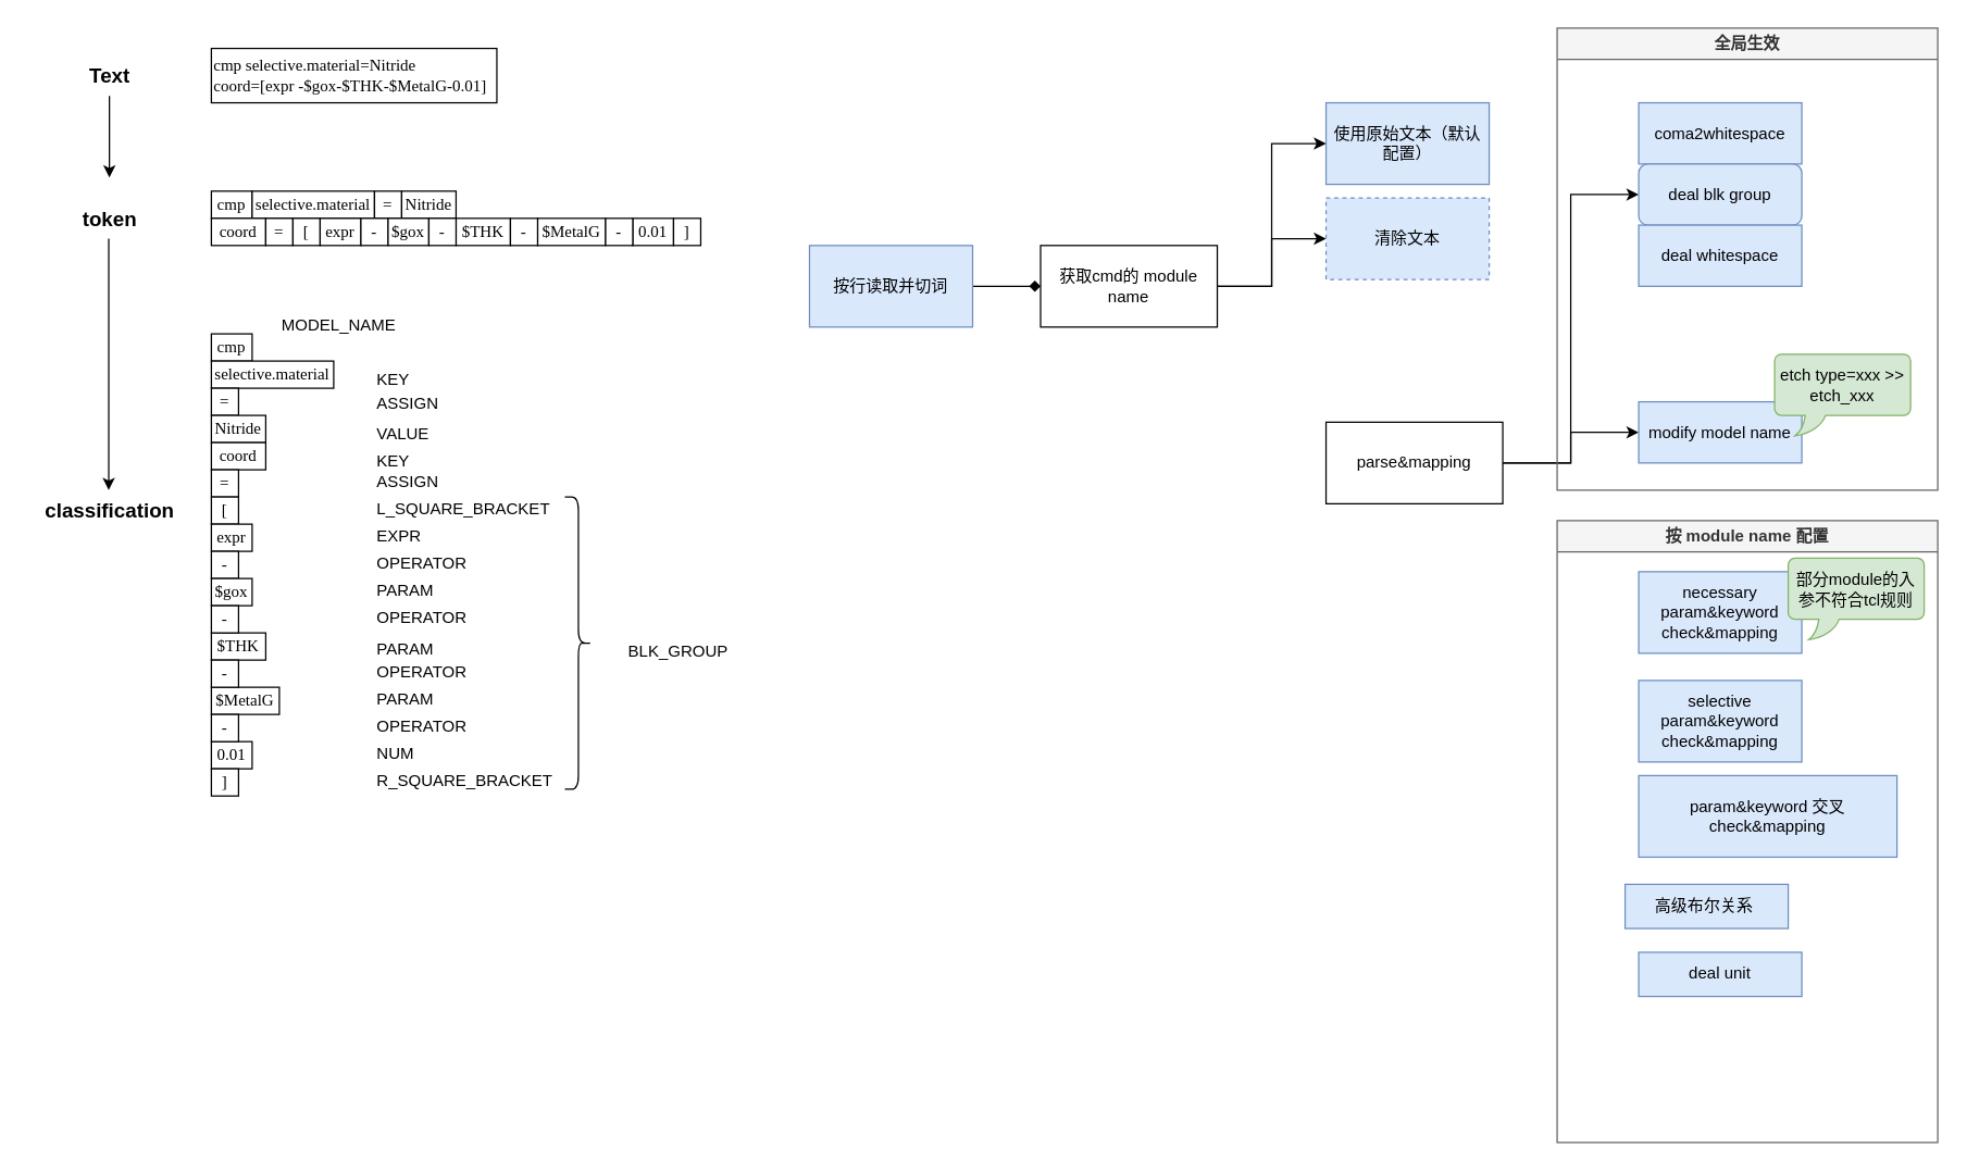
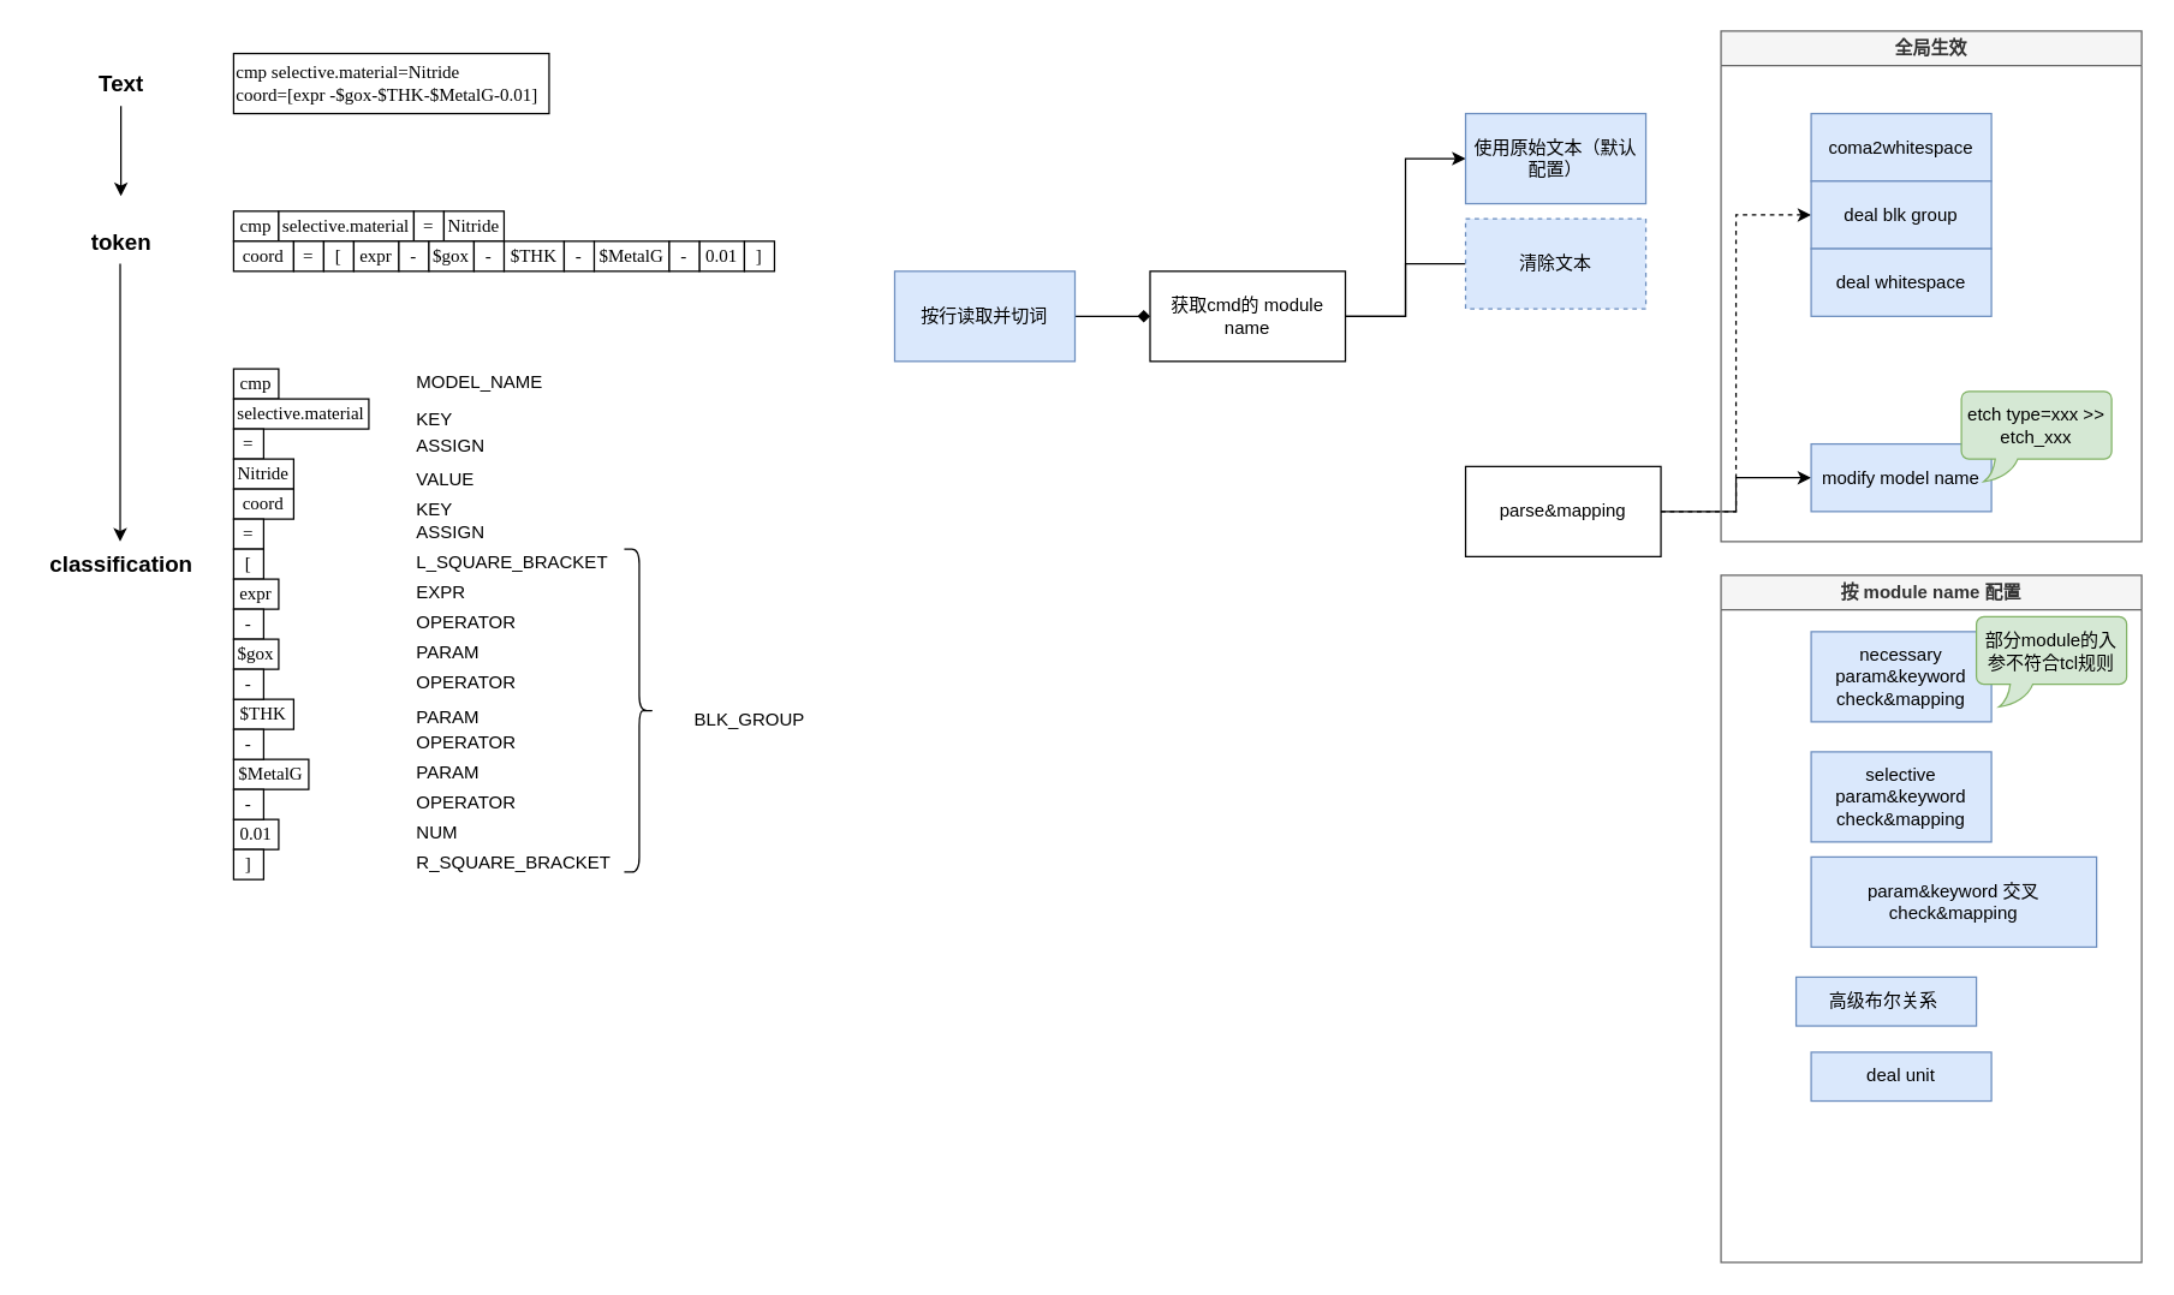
- <mxCell id="73" value="&lt;div&gt;deal blk group&lt;/div&gt;" style="whiteSpace=wrap;html=1;fillColor=#dae8fc;strokeColor=#6c8ebf;rounded=1;" vertex="1" parent="1"><mxGeometry x="1205" y="120" width="120" height="45" as="geometry" /></mxCell>
+ <mxCell id="73" value="&lt;div&gt;deal blk group&lt;/div&gt;" style="rounded=0;whiteSpace=wrap;html=1;fillColor=#dae8fc;strokeColor=#6c8ebf;" vertex="1" parent="1"><mxGeometry x="1205" y="120" width="120" height="45" as="geometry" /></mxCell>
- <mxCell id="62" style="edgeStyle=orthogonalEdgeStyle;rounded=0;orthogonalLoop=1;jettySize=auto;html=1;exitX=1;exitY=0.5;exitDx=0;exitDy=0;entryX=0;entryY=0.5;entryDx=0;entryDy=0;" edge="1" parent="1" source="63" target="67"><mxGeometry relative="1" as="geometry" /></mxCell>
+ <mxCell id="62" style="edgeStyle=orthogonalEdgeStyle;rounded=0;orthogonalLoop=1;jettySize=auto;html=1;exitX=1;exitY=0.5;exitDx=0;exitDy=0;entryX=0;entryY=0.5;entryDx=0;entryDy=0;endArrow=none;" edge="1" parent="1" source="63" target="67"><mxGeometry relative="1" as="geometry" /></mxCell>
- <mxCell id="69" style="edgeStyle=orthogonalEdgeStyle;rounded=0;orthogonalLoop=1;jettySize=auto;html=1;exitX=1;exitY=0.5;exitDx=0;exitDy=0;entryX=0;entryY=0.5;entryDx=0;entryDy=0;" edge="1" parent="1" source="70" target="73"><mxGeometry relative="1" as="geometry" /></mxCell>
+ <mxCell id="69" style="edgeStyle=orthogonalEdgeStyle;rounded=0;orthogonalLoop=1;jettySize=auto;html=1;exitX=1;exitY=0.5;exitDx=0;exitDy=0;entryX=0;entryY=0.5;entryDx=0;entryDy=0;dashed=1;" edge="1" parent="1" source="70" target="73"><mxGeometry relative="1" as="geometry" /></mxCell>
- <mxCell id="41" value="MODEL_NAME" style="text;whiteSpace=wrap;fontFamily=Helvetica;fontSize=12;fontColor=default;" parent="1" vertex="1"><mxGeometry x="205" y="225" width="110" height="20" as="geometry" /></mxCell>
+ <mxCell id="41" value="MODEL_NAME" style="text;whiteSpace=wrap;fontFamily=Helvetica;fontSize=12;fontColor=default;" parent="1" vertex="1"><mxGeometry x="275" y="240" width="110" height="20" as="geometry" /></mxCell>
